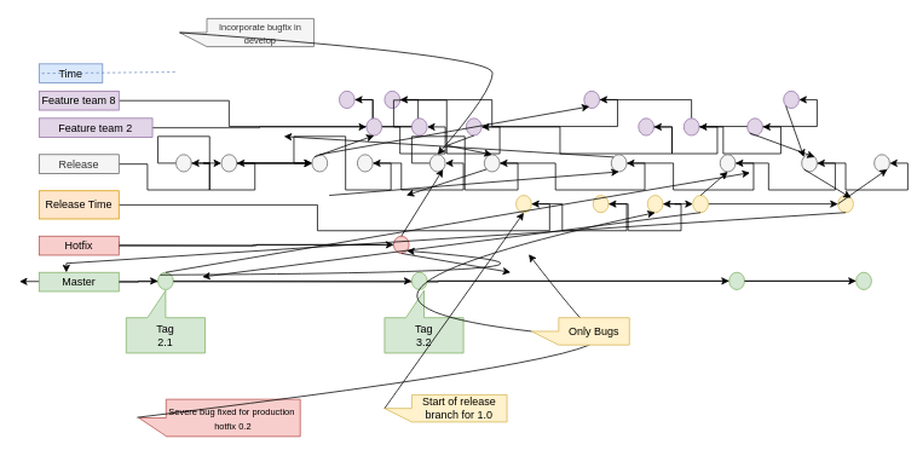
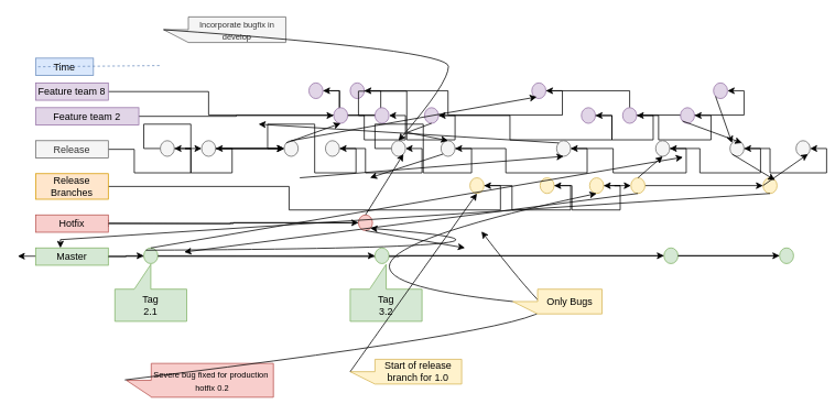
- <mxCell id="7" value="Release Time" style="text;html=1;strokeColor=#d79b00;fillColor=#ffe6cc;align=center;verticalAlign=middle;whiteSpace=wrap;rounded=0;fontSize=12;" parent="1" vertex="1"><mxGeometry x="42" y="210" width="88" height="31" as="geometry" /></mxCell>
+ <mxCell id="7" value="Release Branches" style="text;html=1;strokeColor=#d79b00;fillColor=#ffe6cc;align=center;verticalAlign=middle;whiteSpace=wrap;rounded=0;fontSize=12;" parent="1" vertex="1"><mxGeometry x="42" y="210" width="88" height="31" as="geometry" /></mxCell>
- <mxCell id="96" value="Only Bugs" style="shape=callout;whiteSpace=wrap;html=1;perimeter=calloutPerimeter;direction=south;fillColor=#fff2cc;strokeColor=#d6b656;" parent="1" vertex="1"><mxGeometry x="585" y="350" width="108" height="30" as="geometry" /></mxCell>
+ <mxCell id="96" value="Only Bugs" style="shape=callout;whiteSpace=wrap;html=1;perimeter=calloutPerimeter;direction=south;fillColor=#fff2cc;strokeColor=#d6b656;" parent="1" vertex="1"><mxGeometry x="620" y="350" width="108" height="30" as="geometry" /></mxCell>
